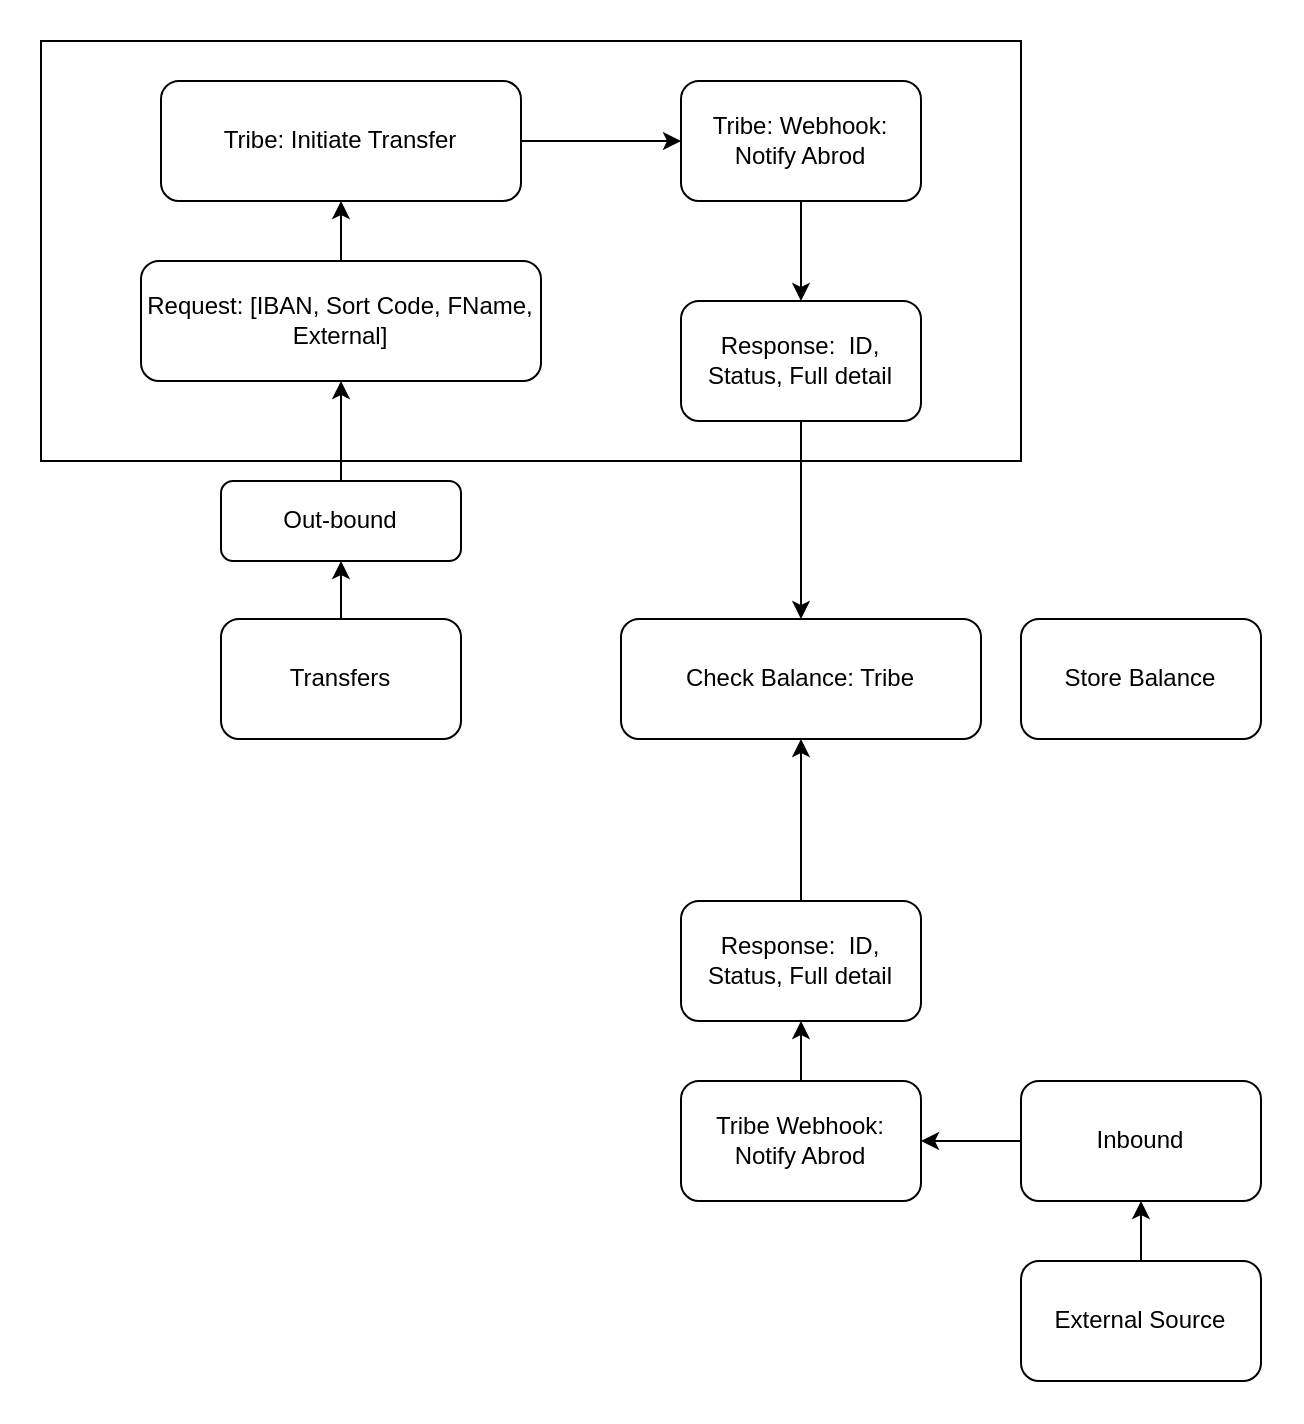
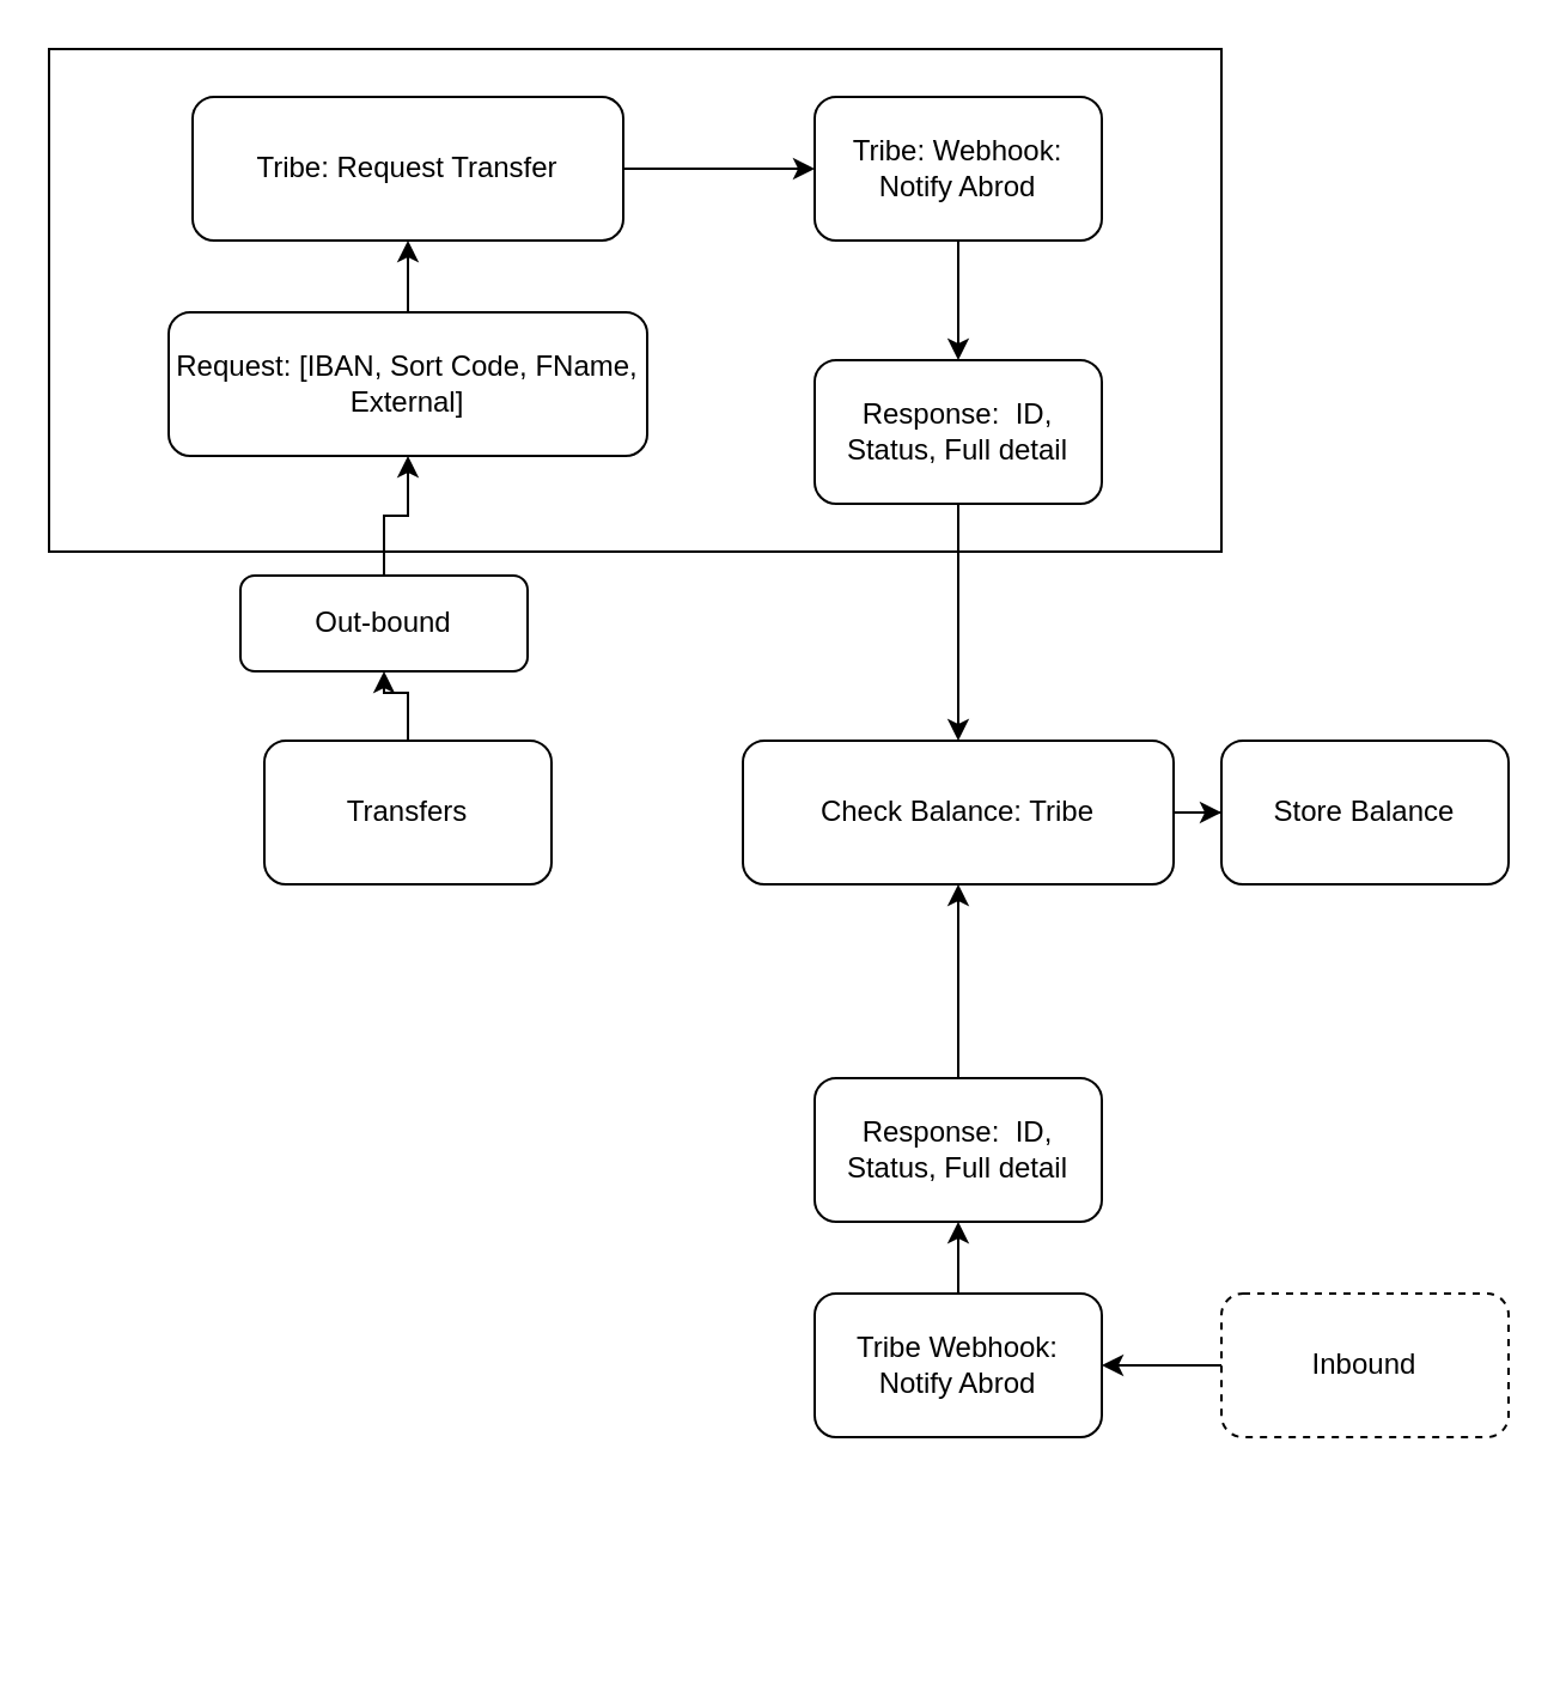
- <mxCell id="10" value="Tribe: Initiate Transfer" style="whiteSpace=wrap;html=1;rounded=1;" vertex="1" parent="1"><mxGeometry x="80" y="40" width="180" height="60" as="geometry" /></mxCell>
+ <mxCell id="10" value="Tribe: Request Transfer" style="whiteSpace=wrap;html=1;rounded=1;" vertex="1" parent="1"><mxGeometry x="80" y="40" width="180" height="60" as="geometry" /></mxCell>
- <mxCell id="6" value="Out-bound" style="whiteSpace=wrap;html=1;rounded=1;" vertex="1" parent="1"><mxGeometry x="110" y="240" width="120" height="40" as="geometry" /></mxCell>
+ <mxCell id="6" value="Out-bound" style="whiteSpace=wrap;html=1;rounded=1;" vertex="1" parent="1"><mxGeometry x="100" y="240" width="120" height="40" as="geometry" /></mxCell>
+ <mxCell id="15" value="" style="edgeStyle=orthogonalEdgeStyle;rounded=0;orthogonalLoop=1;jettySize=auto;html=1;" edge="1" parent="1" source="16" target="17"><mxGeometry relative="1" as="geometry" /></mxCell>
- <mxCell id="21" value="Inbound" style="whiteSpace=wrap;html=1;rounded=1;" vertex="1" parent="1"><mxGeometry x="510" y="540" width="120" height="60" as="geometry" /></mxCell>
+ <mxCell id="21" value="Inbound" style="whiteSpace=wrap;html=1;rounded=1;dashed=1;" vertex="1" parent="1"><mxGeometry x="510" y="540" width="120" height="60" as="geometry" /></mxCell>
- <mxCell id="18" value="" style="edgeStyle=orthogonalEdgeStyle;rounded=0;orthogonalLoop=1;jettySize=auto;html=1;" edge="1" parent="1" source="19" target="21"><mxGeometry relative="1" as="geometry" /></mxCell>
- <mxCell id="19" value="External Source" style="rounded=1;whiteSpace=wrap;html=1;" vertex="1" parent="1"><mxGeometry x="510" y="630" width="120" height="60" as="geometry" /></mxCell>
